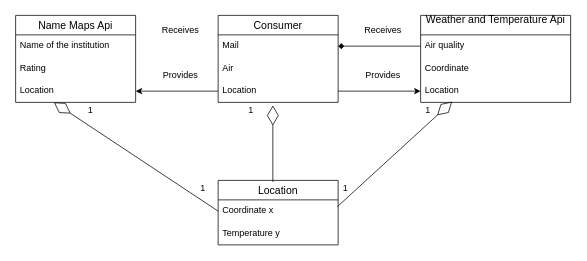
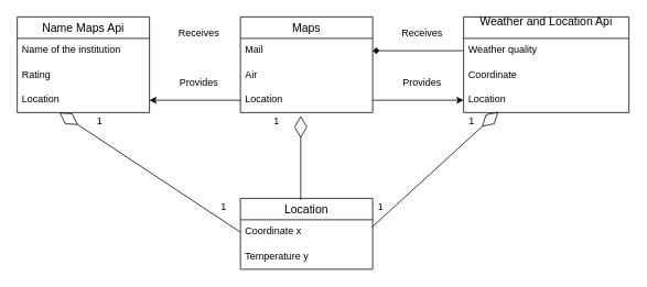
- <mxCell id="18" value="Weather and Temperature Api&#10;" style="swimlane;fontStyle=0;childLayout=stackLayout;horizontal=1;startSize=26;horizontalStack=0;resizeParent=1;resizeParentMax=0;resizeLast=0;collapsible=1;marginBottom=0;align=center;fontSize=14;" vertex="1" parent="1"><mxGeometry x="560" y="20" width="200" height="116" as="geometry"><mxRectangle x="590" y="340" width="130" height="40" as="alternateBounds" /></mxGeometry></mxCell>
+ <mxCell id="18" value="Weather and Location Api&#10;" style="swimlane;fontStyle=0;childLayout=stackLayout;horizontal=1;startSize=26;horizontalStack=0;resizeParent=1;resizeParentMax=0;resizeLast=0;collapsible=1;marginBottom=0;align=center;fontSize=14;" vertex="1" parent="1"><mxGeometry x="560" y="20" width="200" height="116" as="geometry"><mxRectangle x="590" y="340" width="130" height="40" as="alternateBounds" /></mxGeometry></mxCell>
- <mxCell id="6" value="Consumer" style="swimlane;fontStyle=0;childLayout=stackLayout;horizontal=1;startSize=26;horizontalStack=0;resizeParent=1;resizeParentMax=0;resizeLast=0;collapsible=1;marginBottom=0;align=center;fontSize=14;" vertex="1" parent="1"><mxGeometry x="290" y="20" width="160" height="116" as="geometry" /></mxCell>
+ <mxCell id="6" value="Maps" style="swimlane;fontStyle=0;childLayout=stackLayout;horizontal=1;startSize=26;horizontalStack=0;resizeParent=1;resizeParentMax=0;resizeLast=0;collapsible=1;marginBottom=0;align=center;fontSize=14;" vertex="1" parent="1"><mxGeometry x="290" y="20" width="160" height="116" as="geometry" /></mxCell>
- <mxCell id="19" value="Air quality" style="text;strokeColor=none;fillColor=none;spacingLeft=4;spacingRight=4;overflow=hidden;rotatable=0;points=[[0,0.5],[1,0.5]];portConstraint=eastwest;fontSize=12;" vertex="1" parent="18"><mxGeometry y="26" width="200" height="30" as="geometry" /></mxCell>
+ <mxCell id="19" value="Weather quality" style="text;strokeColor=none;fillColor=none;spacingLeft=4;spacingRight=4;overflow=hidden;rotatable=0;points=[[0,0.5],[1,0.5]];portConstraint=eastwest;fontSize=12;" vertex="1" parent="18"><mxGeometry y="26" width="200" height="30" as="geometry" /></mxCell>
